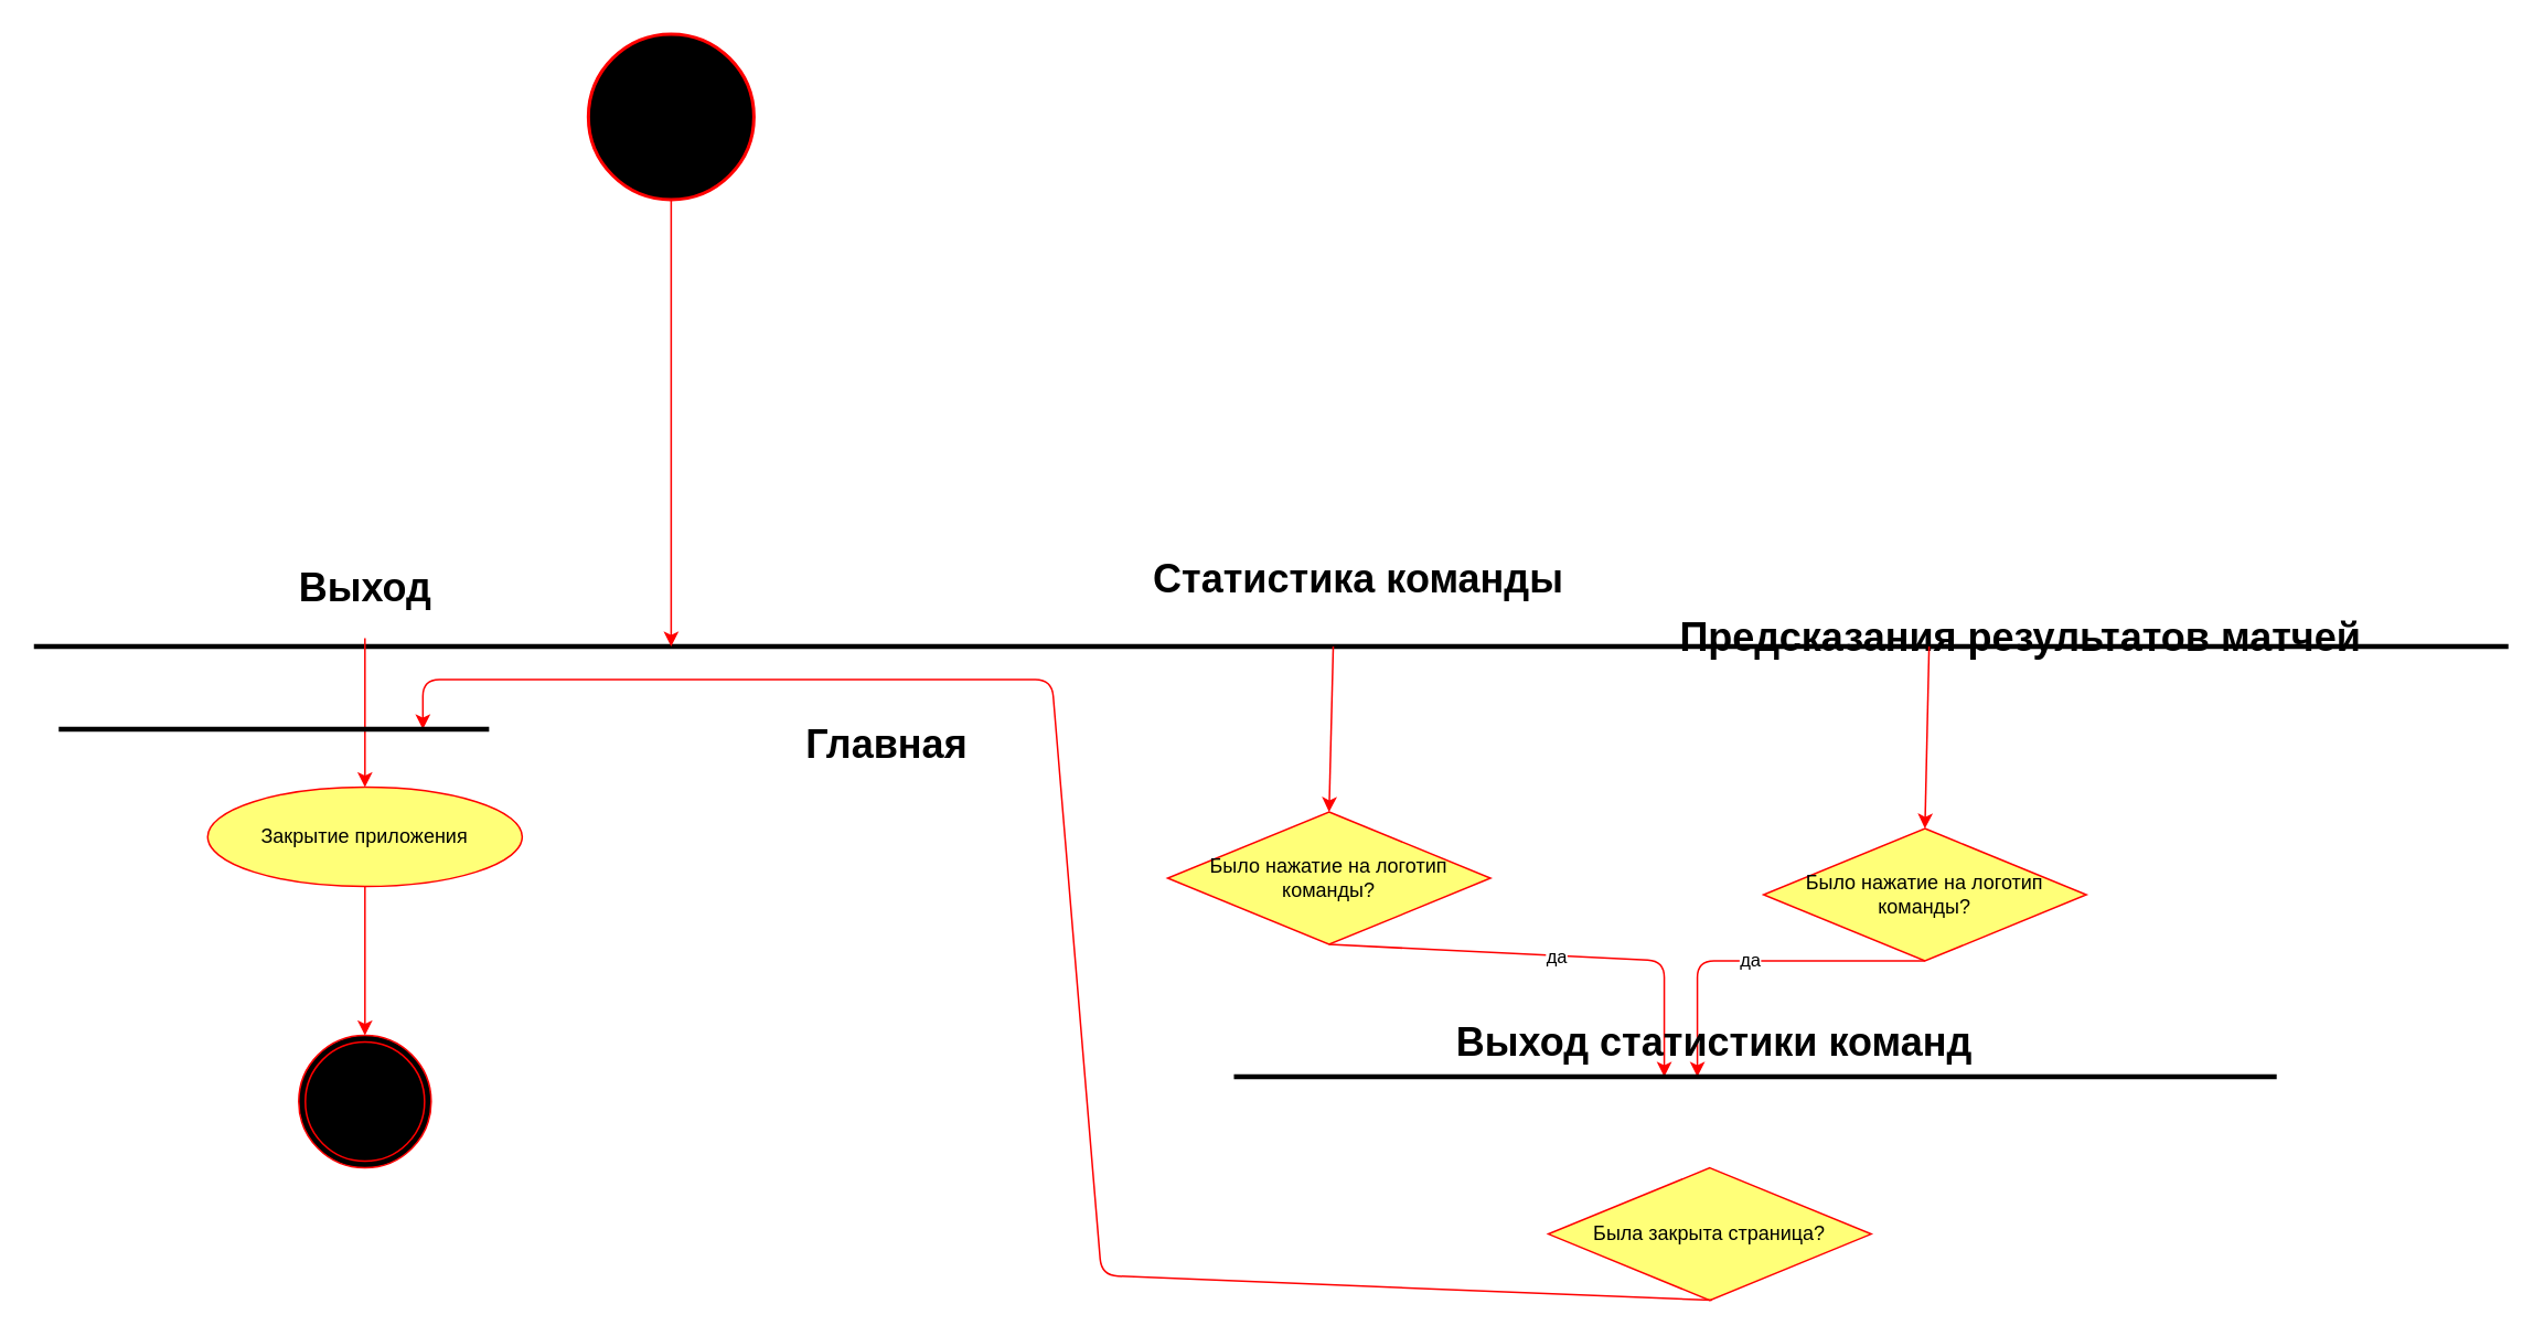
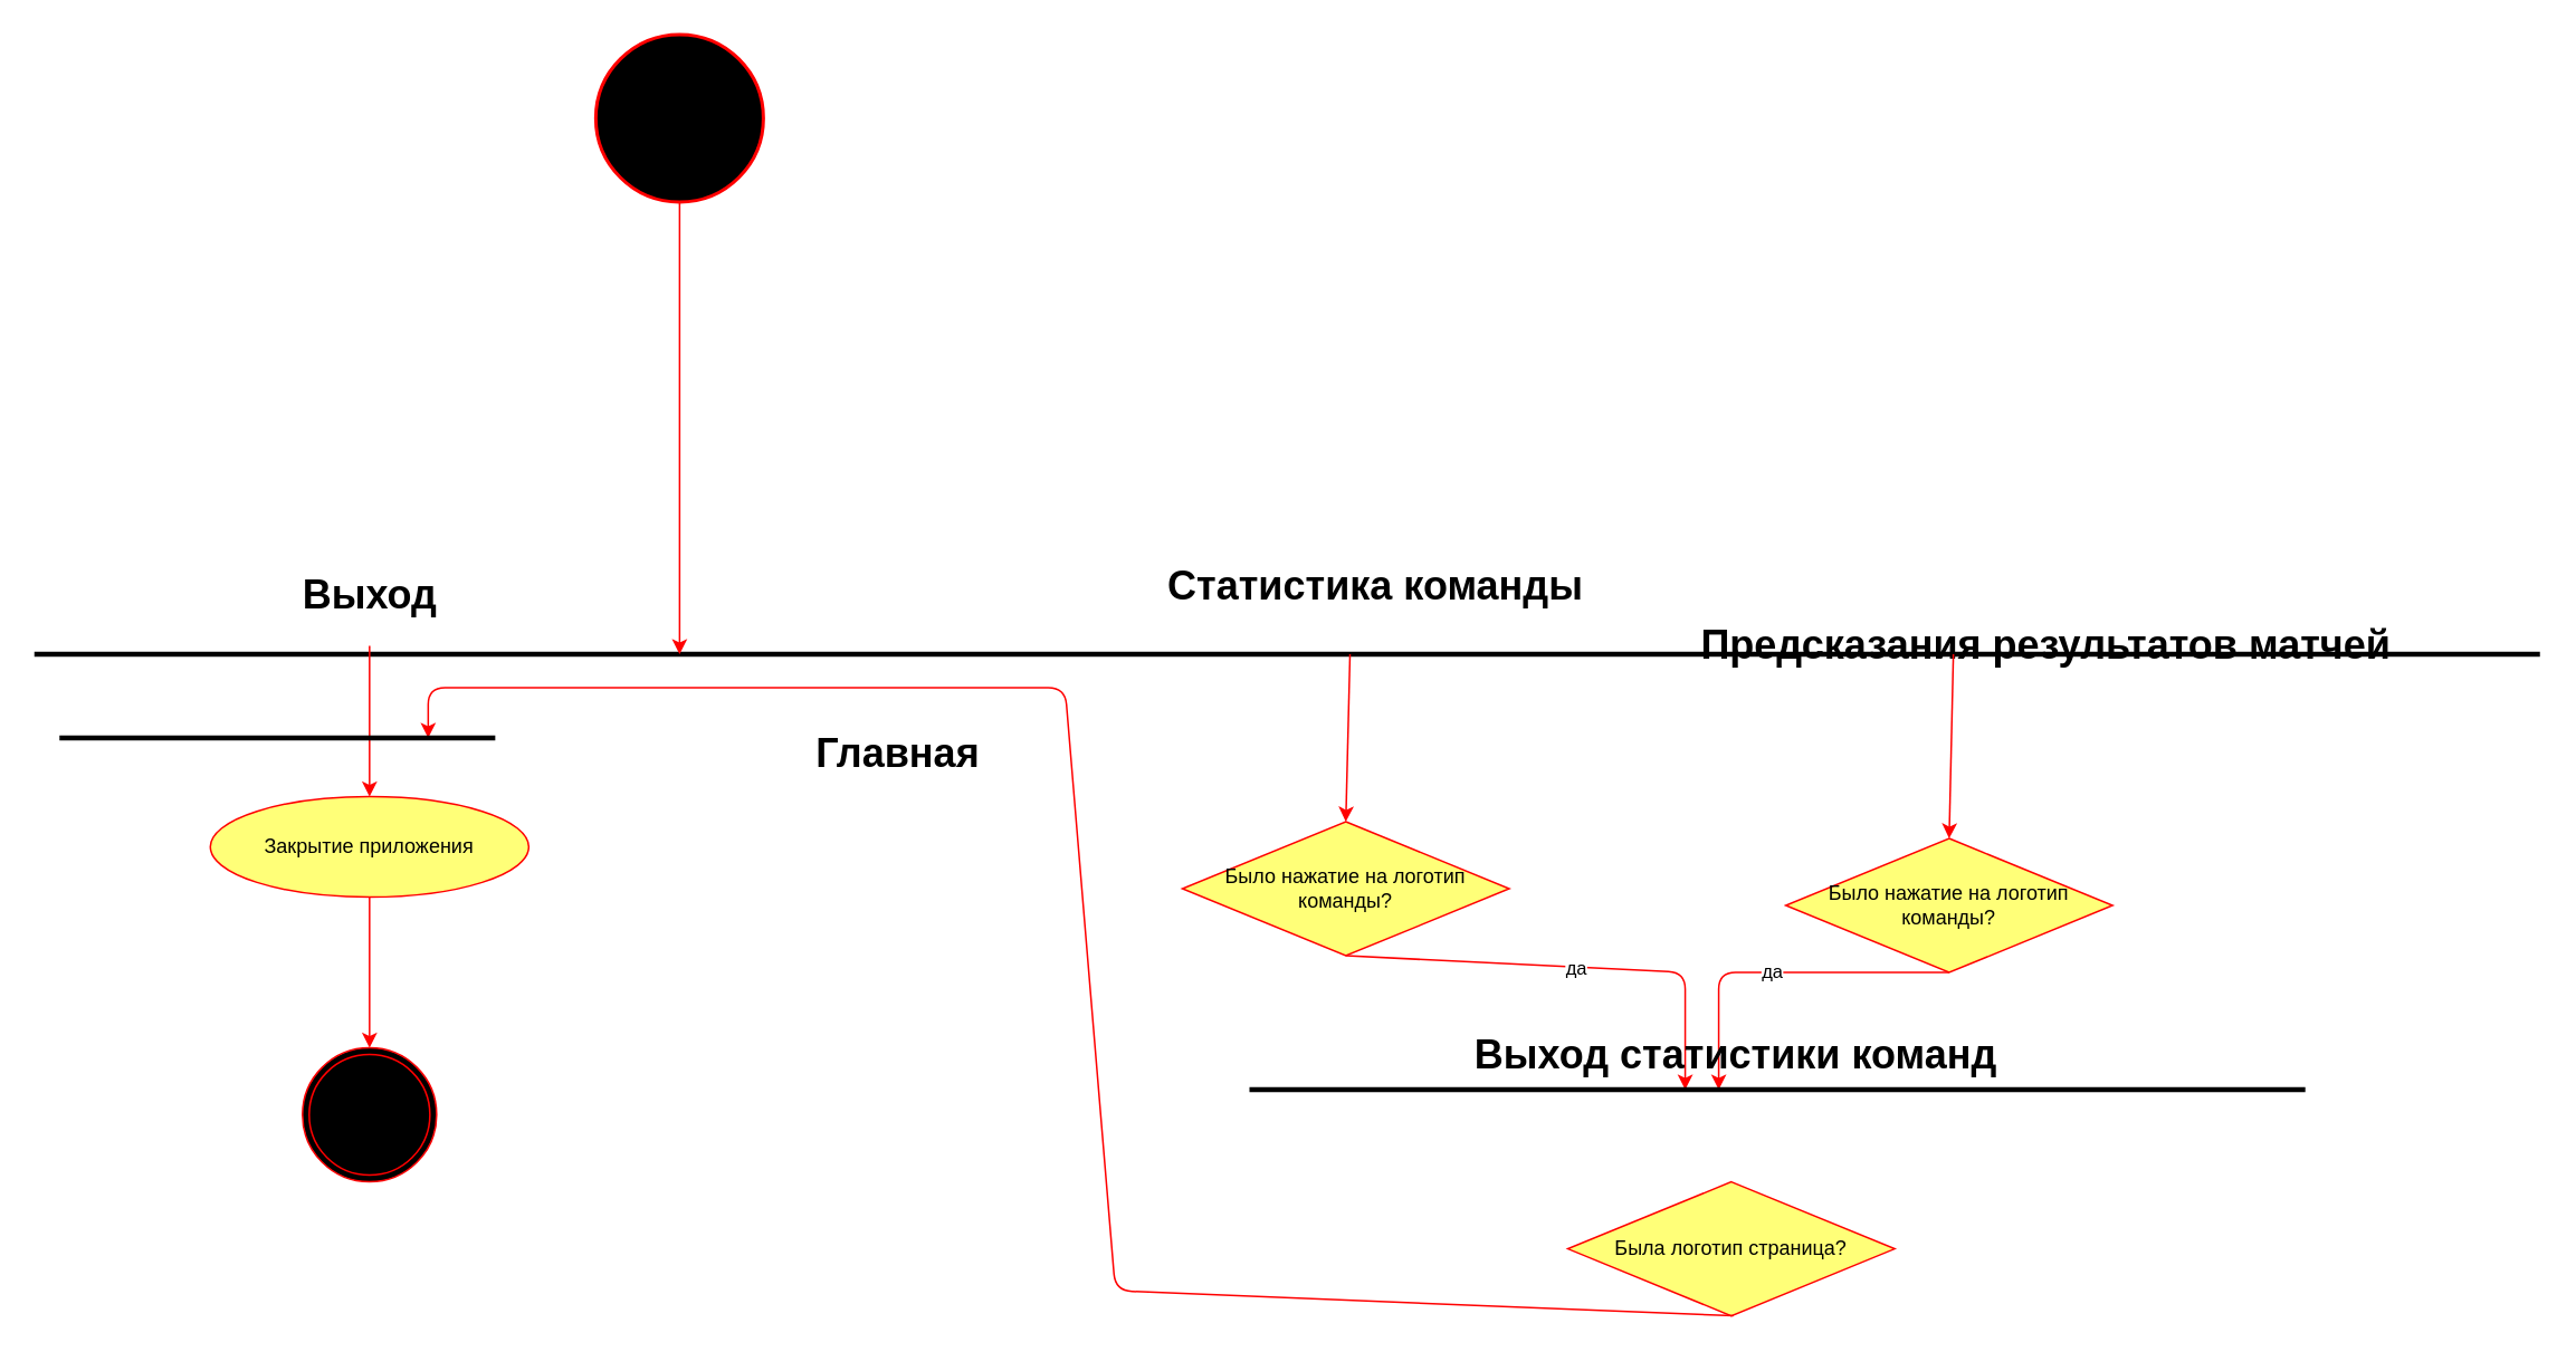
- <mxCell id="23" value="Была закрыта страница?" style="rhombus;whiteSpace=wrap;html=1;fillColor=#FFFF78;gradientColor=none;strokeColor=#FF0000;" vertex="1" parent="1"><mxGeometry x="935" y="705" width="195" height="80" as="geometry" /></mxCell>
+ <mxCell id="23" value="Была логотип страница?" style="rhombus;whiteSpace=wrap;html=1;fillColor=#FFFF78;gradientColor=none;strokeColor=#FF0000;" vertex="1" parent="1"><mxGeometry x="935" y="705" width="195" height="80" as="geometry" /></mxCell>
